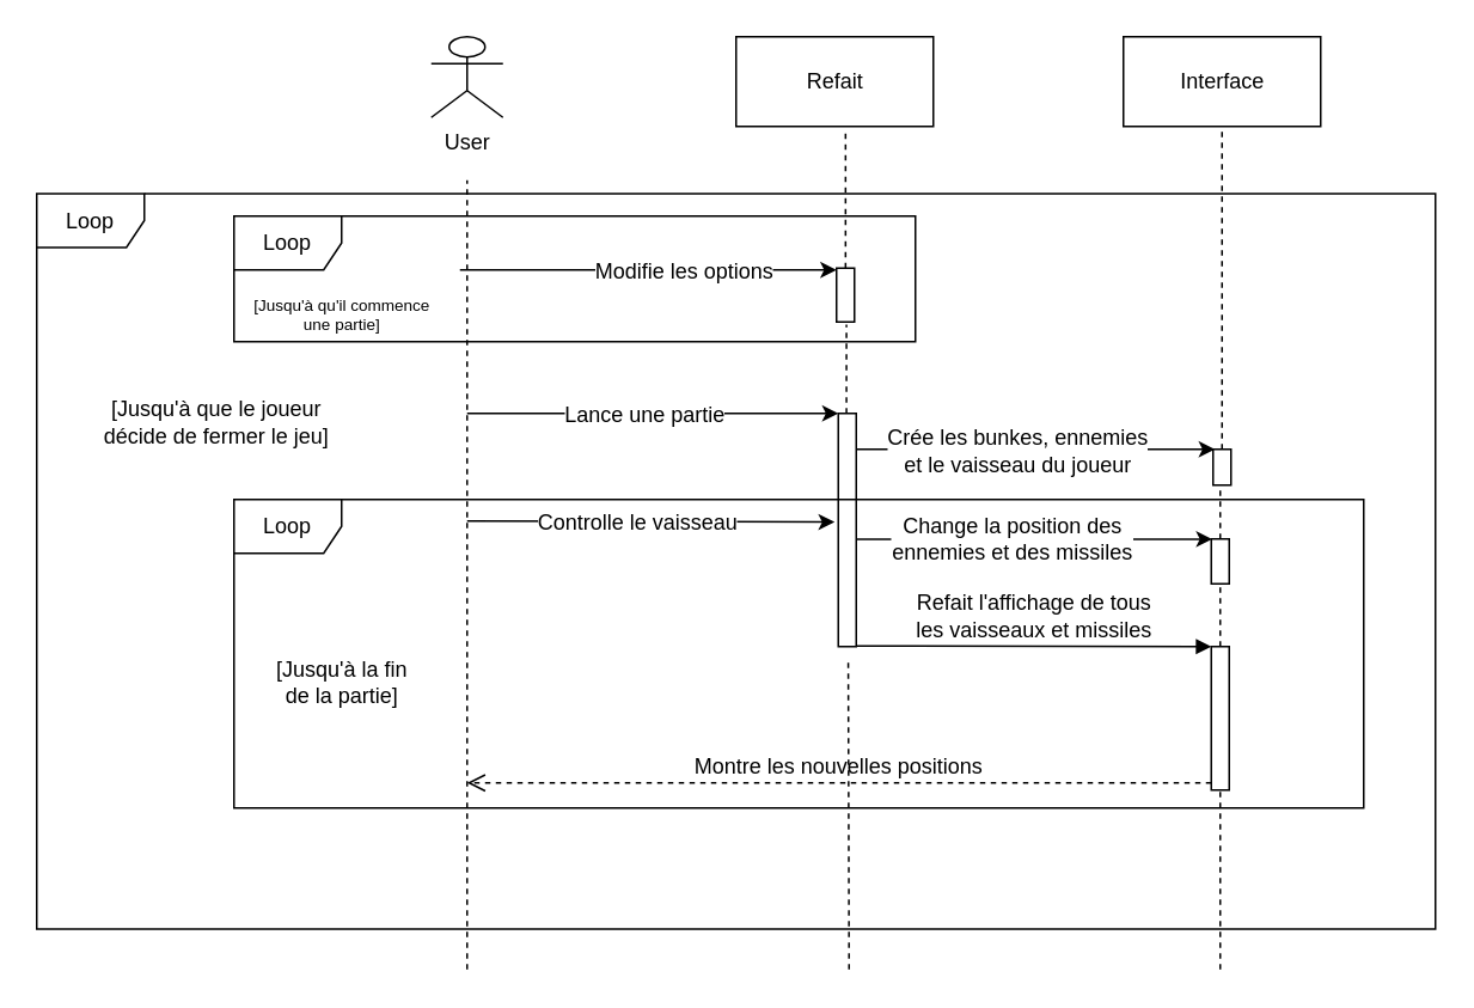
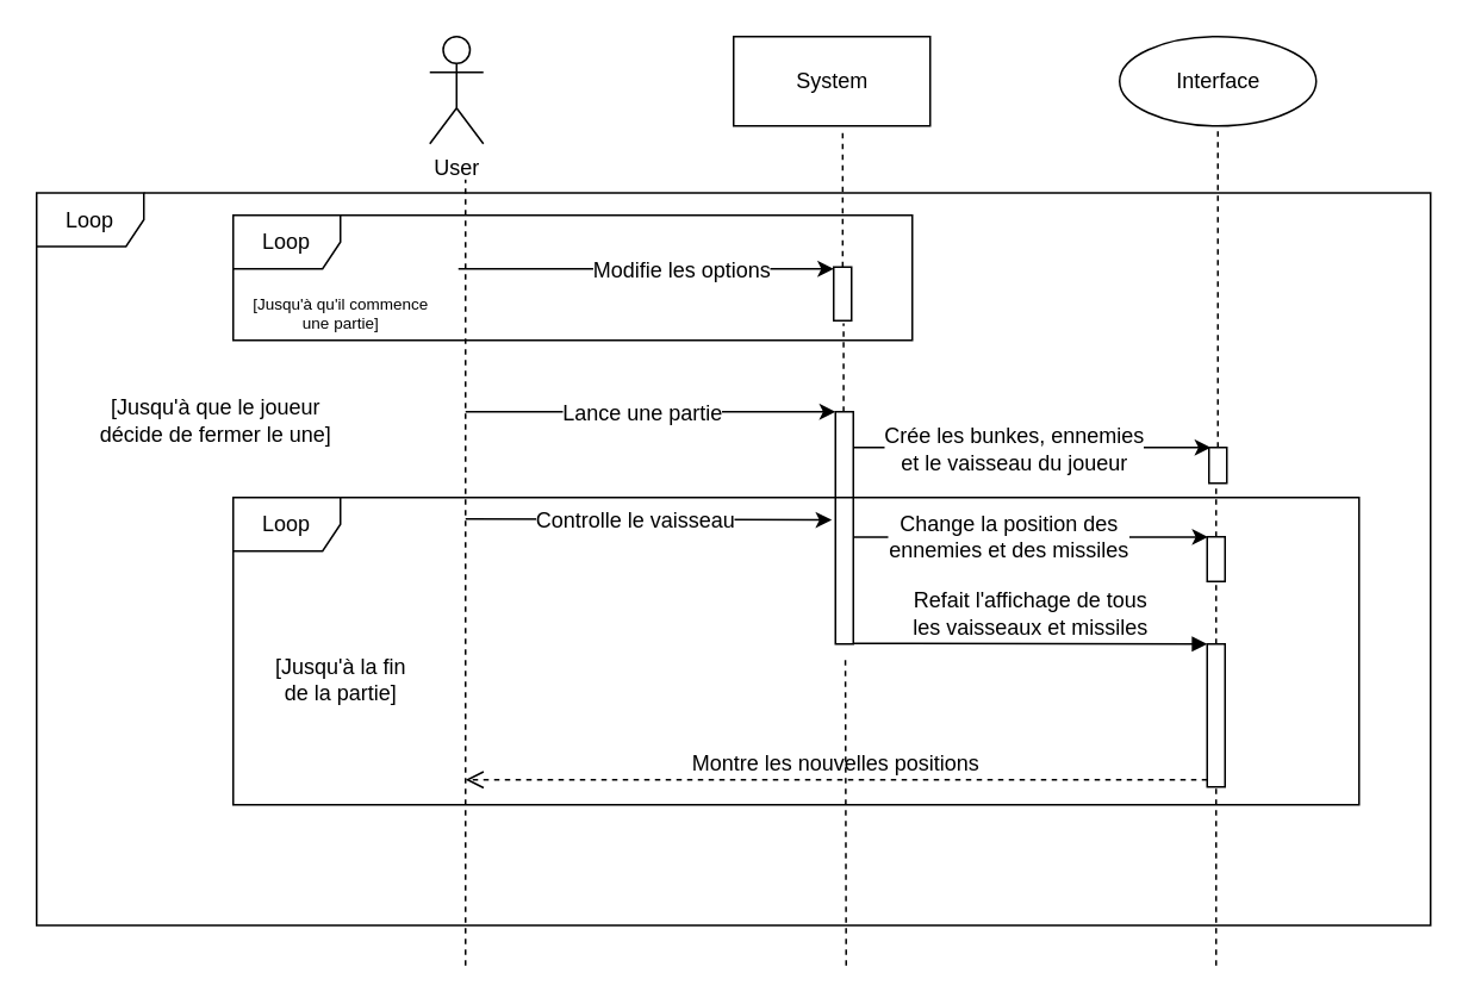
- <mxCell id="2" value="User" style="shape=umlActor;verticalLabelPosition=bottom;verticalAlign=top;html=1;" vertex="1" parent="1"><mxGeometry x="240" y="20" width="40" height="45" as="geometry" /></mxCell>
+ <mxCell id="2" value="User" style="shape=umlActor;verticalLabelPosition=bottom;verticalAlign=top;html=1;" vertex="1" parent="1"><mxGeometry x="240" y="20" width="30" height="60" as="geometry" /></mxCell>
- <mxCell id="3" value="Refait" style="html=1;" vertex="1" parent="1"><mxGeometry x="410" y="20" width="110" height="50" as="geometry" /></mxCell>
+ <mxCell id="3" value="System" style="html=1;" vertex="1" parent="1"><mxGeometry x="410" y="20" width="110" height="50" as="geometry" /></mxCell>
- <mxCell id="4" value="Interface" style="html=1;" vertex="1" parent="1"><mxGeometry x="626" y="20" width="110" height="50" as="geometry" /></mxCell>
+ <mxCell id="4" value="Interface" style="ellipse;html=1;" vertex="1" parent="1"><mxGeometry x="626" y="20" width="110" height="50" as="geometry" /></mxCell>
- <mxCell id="35" value="&lt;div&gt;[Jusqu'à que le joueur&lt;/div&gt;&lt;div&gt;décide de fermer le jeu]&lt;br&gt;&lt;/div&gt;" style="text;html=1;align=center;verticalAlign=middle;resizable=0;points=[];autosize=1;strokeColor=none;fillColor=none;fontSize=12;" vertex="1" parent="1"><mxGeometry x="50" y="220" width="140" height="30" as="geometry" /></mxCell>
+ <mxCell id="35" value="&lt;div&gt;[Jusqu'à que le joueur&lt;/div&gt;&lt;div&gt;décide de fermer le une]&lt;br&gt;&lt;/div&gt;" style="text;html=1;align=center;verticalAlign=middle;resizable=0;points=[];autosize=1;strokeColor=none;fillColor=none;fontSize=12;" vertex="1" parent="1"><mxGeometry x="50" y="220" width="140" height="30" as="geometry" /></mxCell>
